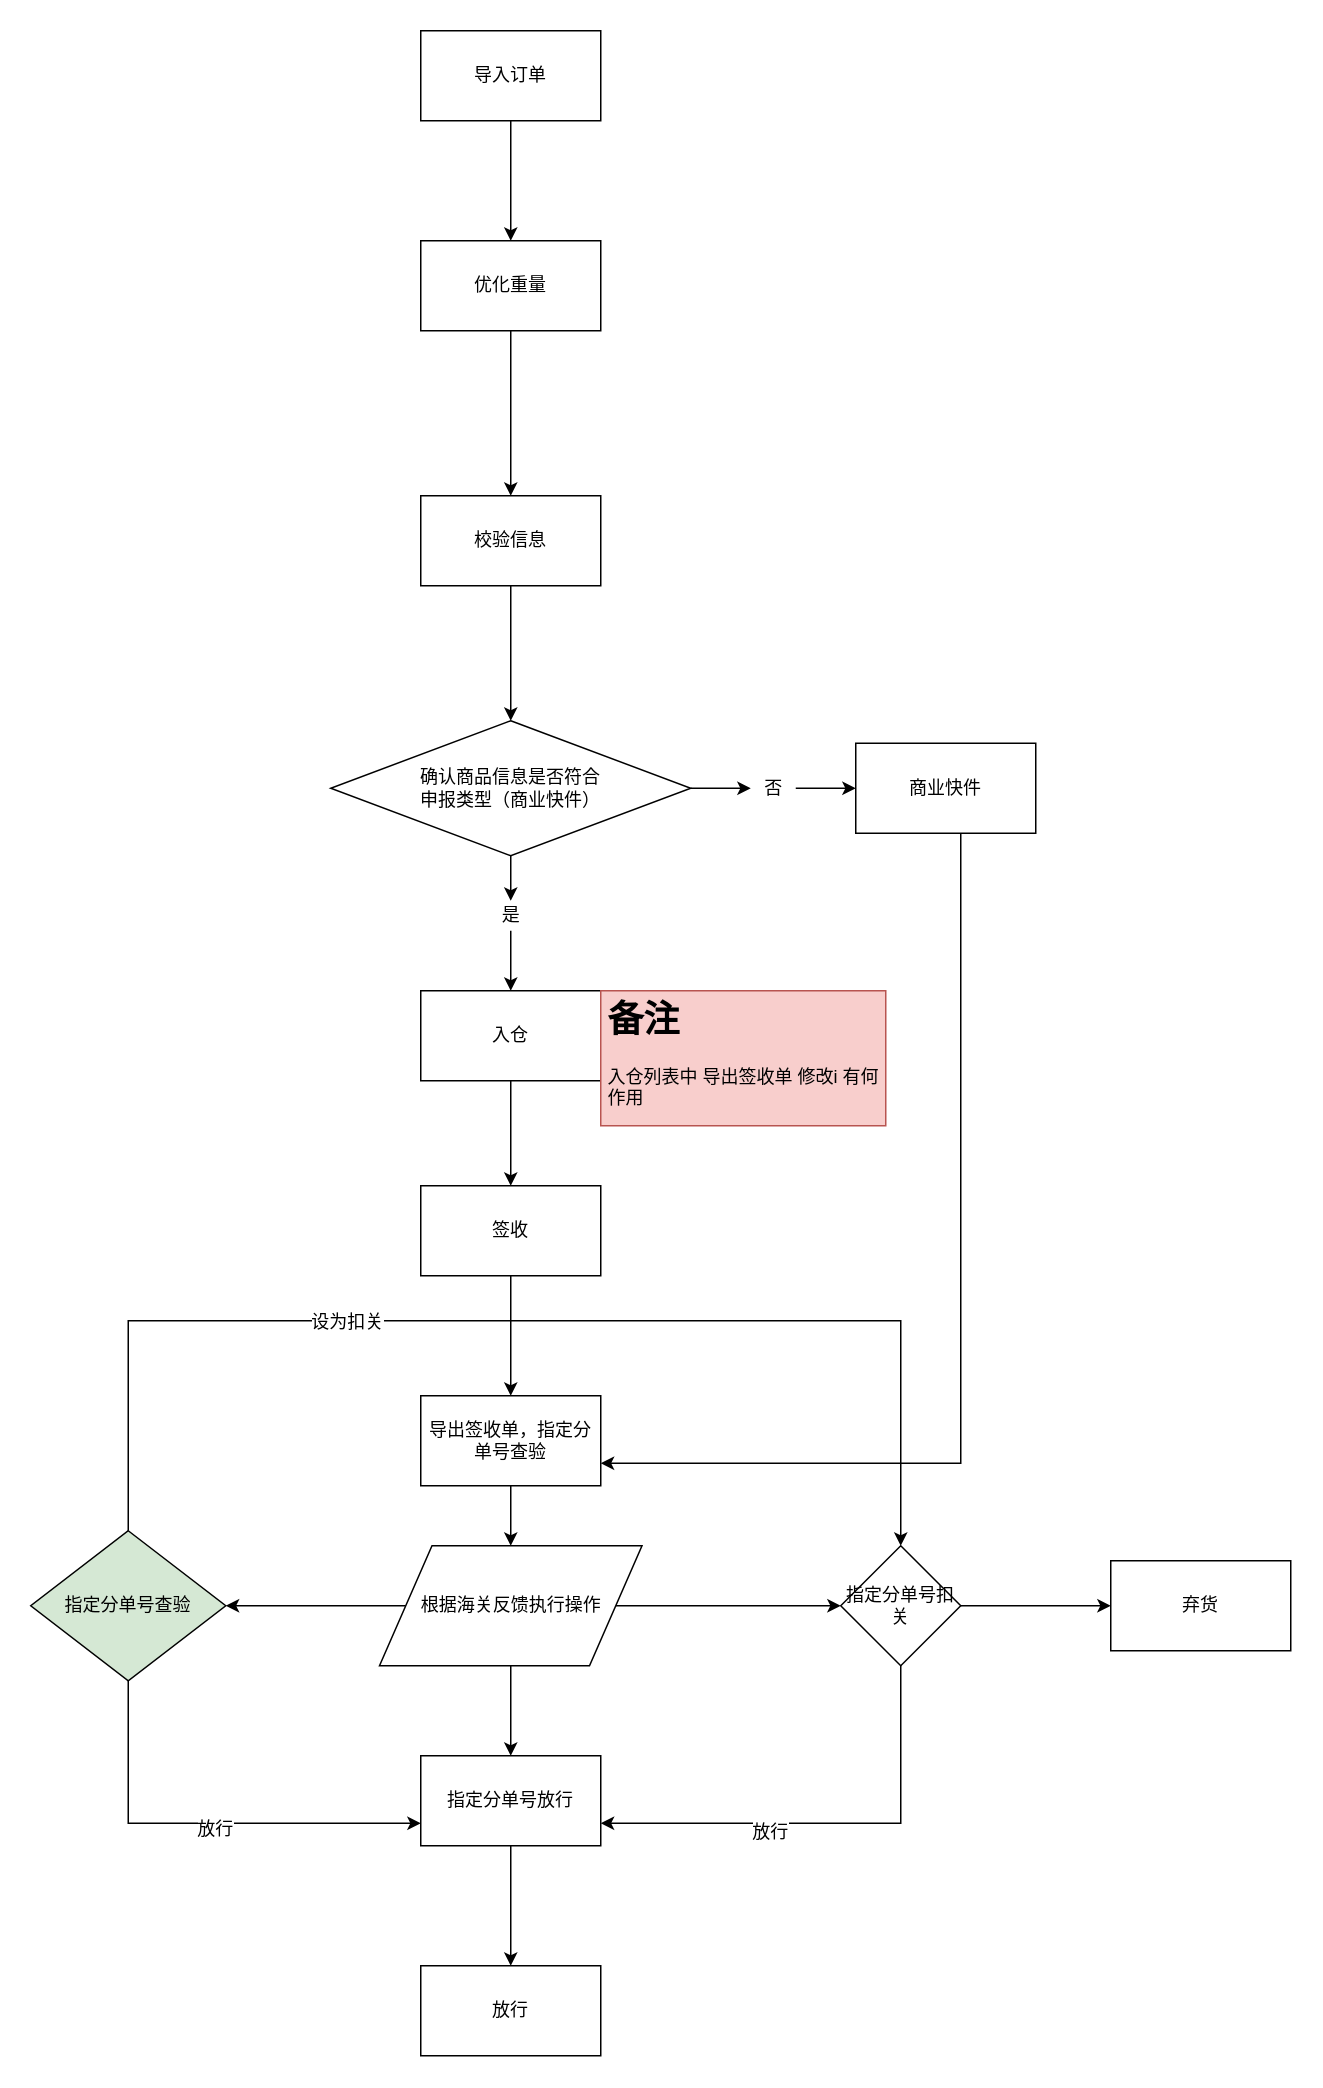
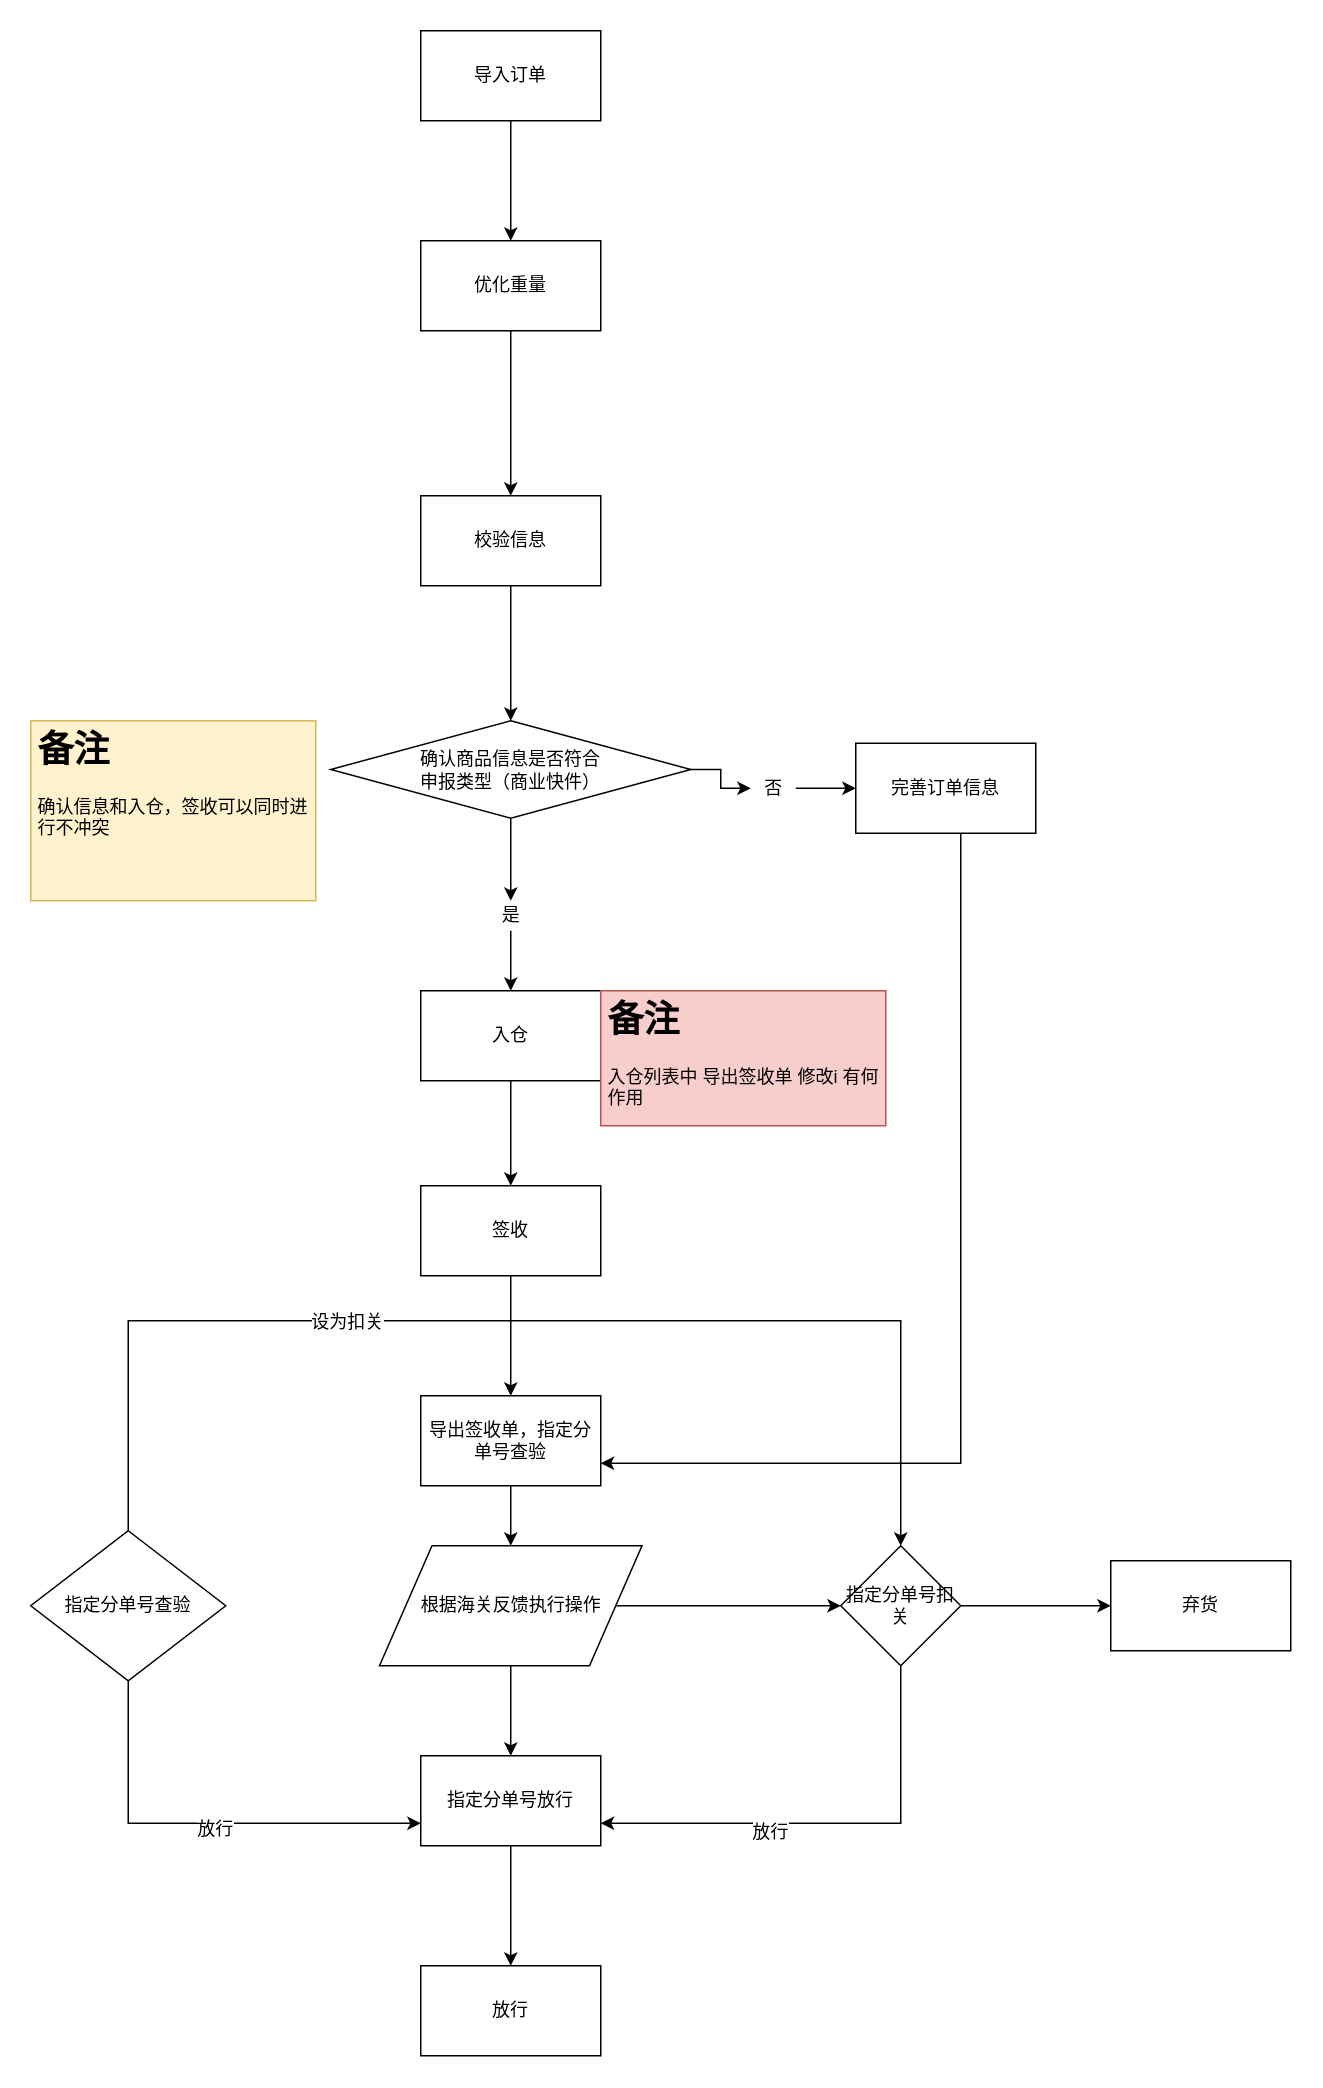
- <mxCell id="10" value="确认商品信息是否符合&lt;br&gt;申报类型（商业快件）" style="rhombus;whiteSpace=wrap;html=1;" vertex="1" parent="1"><mxGeometry x="220" y="480" width="240" height="90" as="geometry" /></mxCell>
+ <mxCell id="10" value="确认商品信息是否符合&lt;br&gt;申报类型（商业快件）" style="rhombus;whiteSpace=wrap;html=1;" vertex="1" parent="1"><mxGeometry x="220" y="480" width="240" height="65" as="geometry" /></mxCell>
- <mxCell id="12" value="商业快件" style="rounded=0;whiteSpace=wrap;html=1;" vertex="1" parent="1"><mxGeometry x="570" y="495" width="120" height="60" as="geometry" /></mxCell>
+ <mxCell id="12" value="完善订单信息" style="rounded=0;whiteSpace=wrap;html=1;" vertex="1" parent="1"><mxGeometry x="570" y="495" width="120" height="60" as="geometry" /></mxCell>
+ <mxCell id="23" value="&lt;h1&gt;备注&lt;/h1&gt;&lt;p&gt;确认信息和入仓，签收可以同时进行不冲突&lt;/p&gt;" style="text;html=1;strokeColor=#d6b656;fillColor=#fff2cc;spacing=5;spacingTop=-20;whiteSpace=wrap;overflow=hidden;rounded=0;" vertex="1" parent="1"><mxGeometry x="20" y="480" width="190" height="120" as="geometry" /></mxCell>
- <mxCell id="38" value="&lt;span style=&quot;white-space: normal&quot;&gt;指定分单号查验&lt;/span&gt;" style="rhombus;whiteSpace=wrap;html=1;fillColor=#d5e8d4;" vertex="1" parent="1"><mxGeometry x="20" y="1020" width="130" height="100" as="geometry" /></mxCell>
+ <mxCell id="38" value="&lt;span style=&quot;white-space: normal&quot;&gt;指定分单号查验&lt;/span&gt;" style="rhombus;whiteSpace=wrap;html=1;" vertex="1" parent="1"><mxGeometry x="20" y="1020" width="130" height="100" as="geometry" /></mxCell>
- <mxCell id="26" value="" style="edgeStyle=orthogonalEdgeStyle;rounded=0;orthogonalLoop=1;jettySize=auto;html=1;entryX=1;entryY=0.5;entryDx=0;entryDy=0;" edge="1" parent="1" source="28" target="38"><mxGeometry relative="1" as="geometry"><mxPoint x="150" y="1070" as="targetPoint" /></mxGeometry></mxCell>
